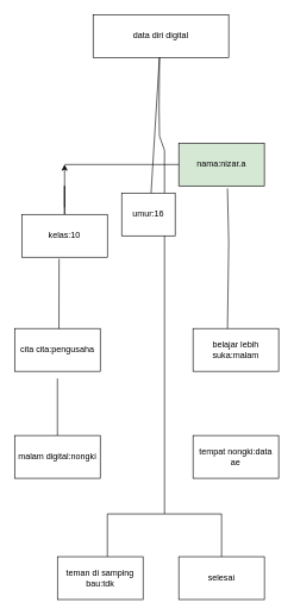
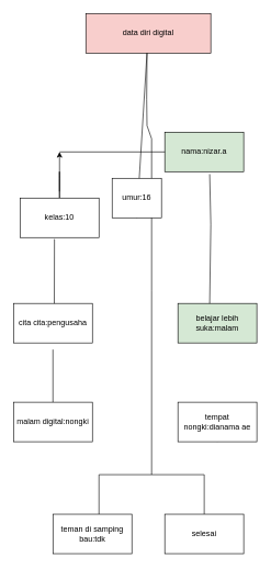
- <mxCell id="2" value="data diri digital" style="rounded=0;whiteSpace=wrap;html=1;strokeColor=default;" parent="1" vertex="1"><mxGeometry x="130" y="20" width="190" height="60" as="geometry" /></mxCell>
+ <mxCell id="2" value="data diri digital" style="rounded=0;whiteSpace=wrap;html=1;strokeColor=default;fillColor=#f8cecc;" parent="1" vertex="1"><mxGeometry x="130" y="20" width="190" height="60" as="geometry" /></mxCell>
- <mxCell id="13" value="belajar lebih suka:malam" style="rounded=0;whiteSpace=wrap;html=1;" vertex="1" parent="1"><mxGeometry x="270" y="460" width="120" height="60" as="geometry" /></mxCell>
+ <mxCell id="13" value="belajar lebih suka:malam" style="rounded=0;whiteSpace=wrap;html=1;fillColor=#d5e8d4;" vertex="1" parent="1"><mxGeometry x="270" y="460" width="120" height="60" as="geometry" /></mxCell>
- <mxCell id="17" value="tempat nongki:data ae" style="rounded=0;whiteSpace=wrap;html=1;" vertex="1" parent="1"><mxGeometry x="270" y="610" width="120" height="60" as="geometry" /></mxCell>
+ <mxCell id="17" value="tempat nongki:dianama ae" style="rounded=0;whiteSpace=wrap;html=1;" vertex="1" parent="1"><mxGeometry x="270" y="610" width="120" height="60" as="geometry" /></mxCell>
